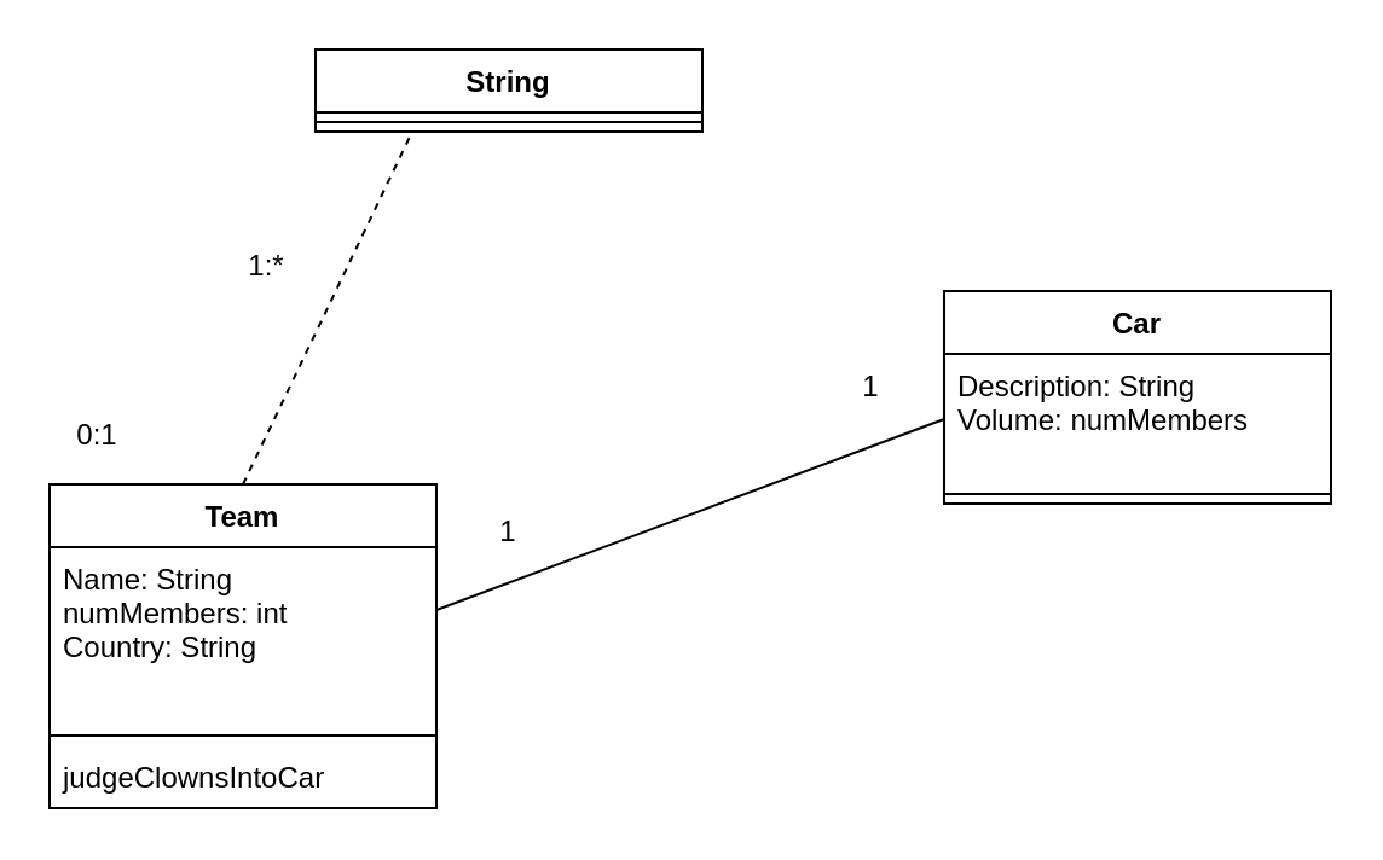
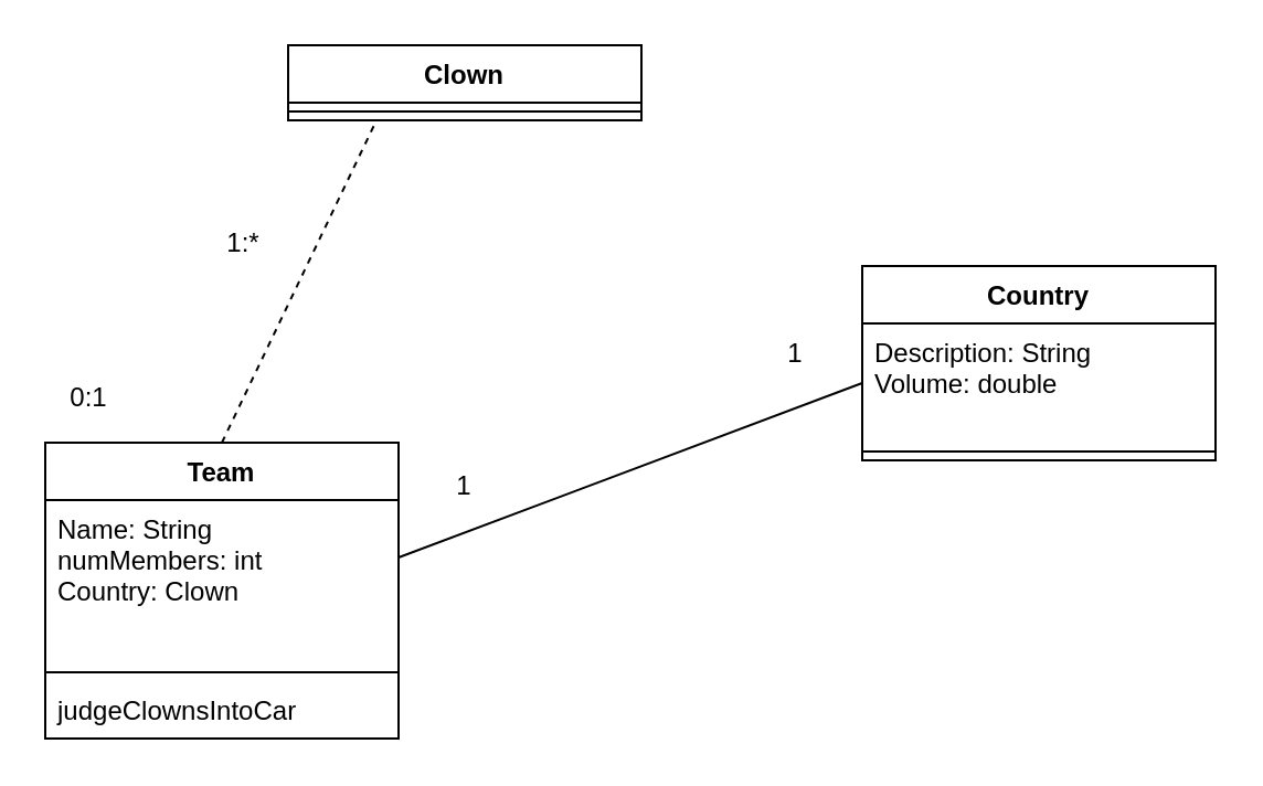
- <mxCell id="15" value="String" style="swimlane;fontStyle=1;align=center;verticalAlign=top;childLayout=stackLayout;horizontal=1;startSize=26;horizontalStack=0;resizeParent=1;resizeParentMax=0;resizeLast=0;collapsible=1;marginBottom=0;" parent="1" vertex="1"><mxGeometry x="130" y="20" width="160" height="34" as="geometry" /></mxCell>
+ <mxCell id="15" value="Clown" style="swimlane;fontStyle=1;align=center;verticalAlign=top;childLayout=stackLayout;horizontal=1;startSize=26;horizontalStack=0;resizeParent=1;resizeParentMax=0;resizeLast=0;collapsible=1;marginBottom=0;" parent="1" vertex="1"><mxGeometry x="130" y="20" width="160" height="34" as="geometry" /></mxCell>
- <mxCell id="6" value="Car" style="swimlane;fontStyle=1;align=center;verticalAlign=top;childLayout=stackLayout;horizontal=1;startSize=26;horizontalStack=0;resizeParent=1;resizeParentMax=0;resizeLast=0;collapsible=1;marginBottom=0;" parent="1" vertex="1"><mxGeometry x="390" y="120" width="160" height="88" as="geometry" /></mxCell>
+ <mxCell id="6" value="Country" style="swimlane;fontStyle=1;align=center;verticalAlign=top;childLayout=stackLayout;horizontal=1;startSize=26;horizontalStack=0;resizeParent=1;resizeParentMax=0;resizeLast=0;collapsible=1;marginBottom=0;" parent="1" vertex="1"><mxGeometry x="390" y="120" width="160" height="88" as="geometry" /></mxCell>
- <mxCell id="7" value="Description: String&#10;Volume: numMembers" style="text;strokeColor=none;fillColor=none;align=left;verticalAlign=top;spacingLeft=4;spacingRight=4;overflow=hidden;rotatable=0;points=[[0,0.5],[1,0.5]];portConstraint=eastwest;" parent="6" vertex="1"><mxGeometry y="26" width="160" height="54" as="geometry" /></mxCell>
+ <mxCell id="7" value="Description: String&#10;Volume: double" style="text;strokeColor=none;fillColor=none;align=left;verticalAlign=top;spacingLeft=4;spacingRight=4;overflow=hidden;rotatable=0;points=[[0,0.5],[1,0.5]];portConstraint=eastwest;" parent="6" vertex="1"><mxGeometry y="26" width="160" height="54" as="geometry" /></mxCell>
- <mxCell id="3" value="Name: String&#10;numMembers: int&#10;Country: String" style="text;strokeColor=none;fillColor=none;align=left;verticalAlign=top;spacingLeft=4;spacingRight=4;overflow=hidden;rotatable=0;points=[[0,0.5],[1,0.5]];portConstraint=eastwest;" parent="2" vertex="1"><mxGeometry y="26" width="160" height="74" as="geometry" /></mxCell>
+ <mxCell id="3" value="Name: String&#10;numMembers: int&#10;Country: Clown" style="text;strokeColor=none;fillColor=none;align=left;verticalAlign=top;spacingLeft=4;spacingRight=4;overflow=hidden;rotatable=0;points=[[0,0.5],[1,0.5]];portConstraint=eastwest;" parent="2" vertex="1"><mxGeometry y="26" width="160" height="74" as="geometry" /></mxCell>
